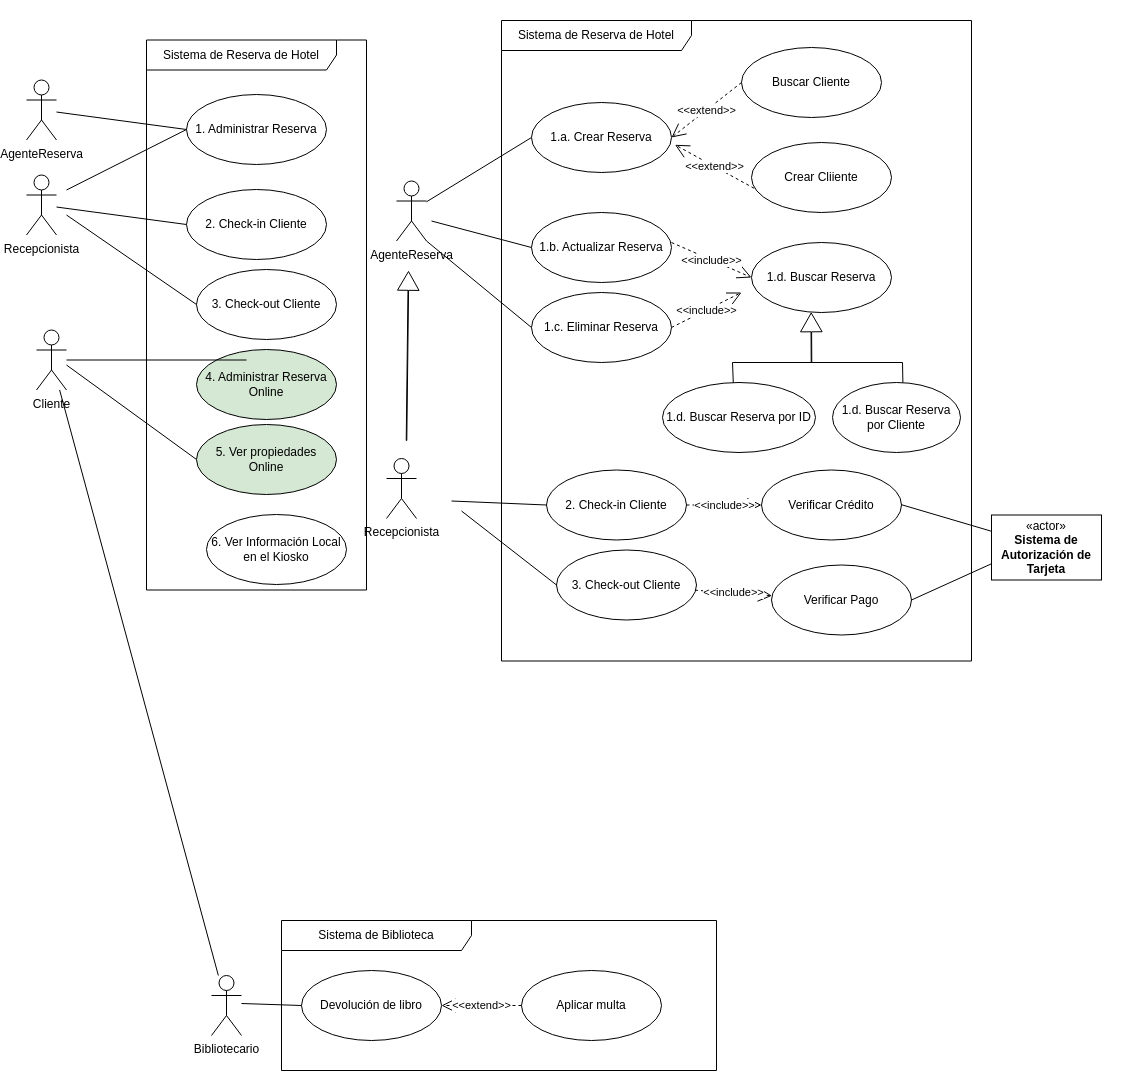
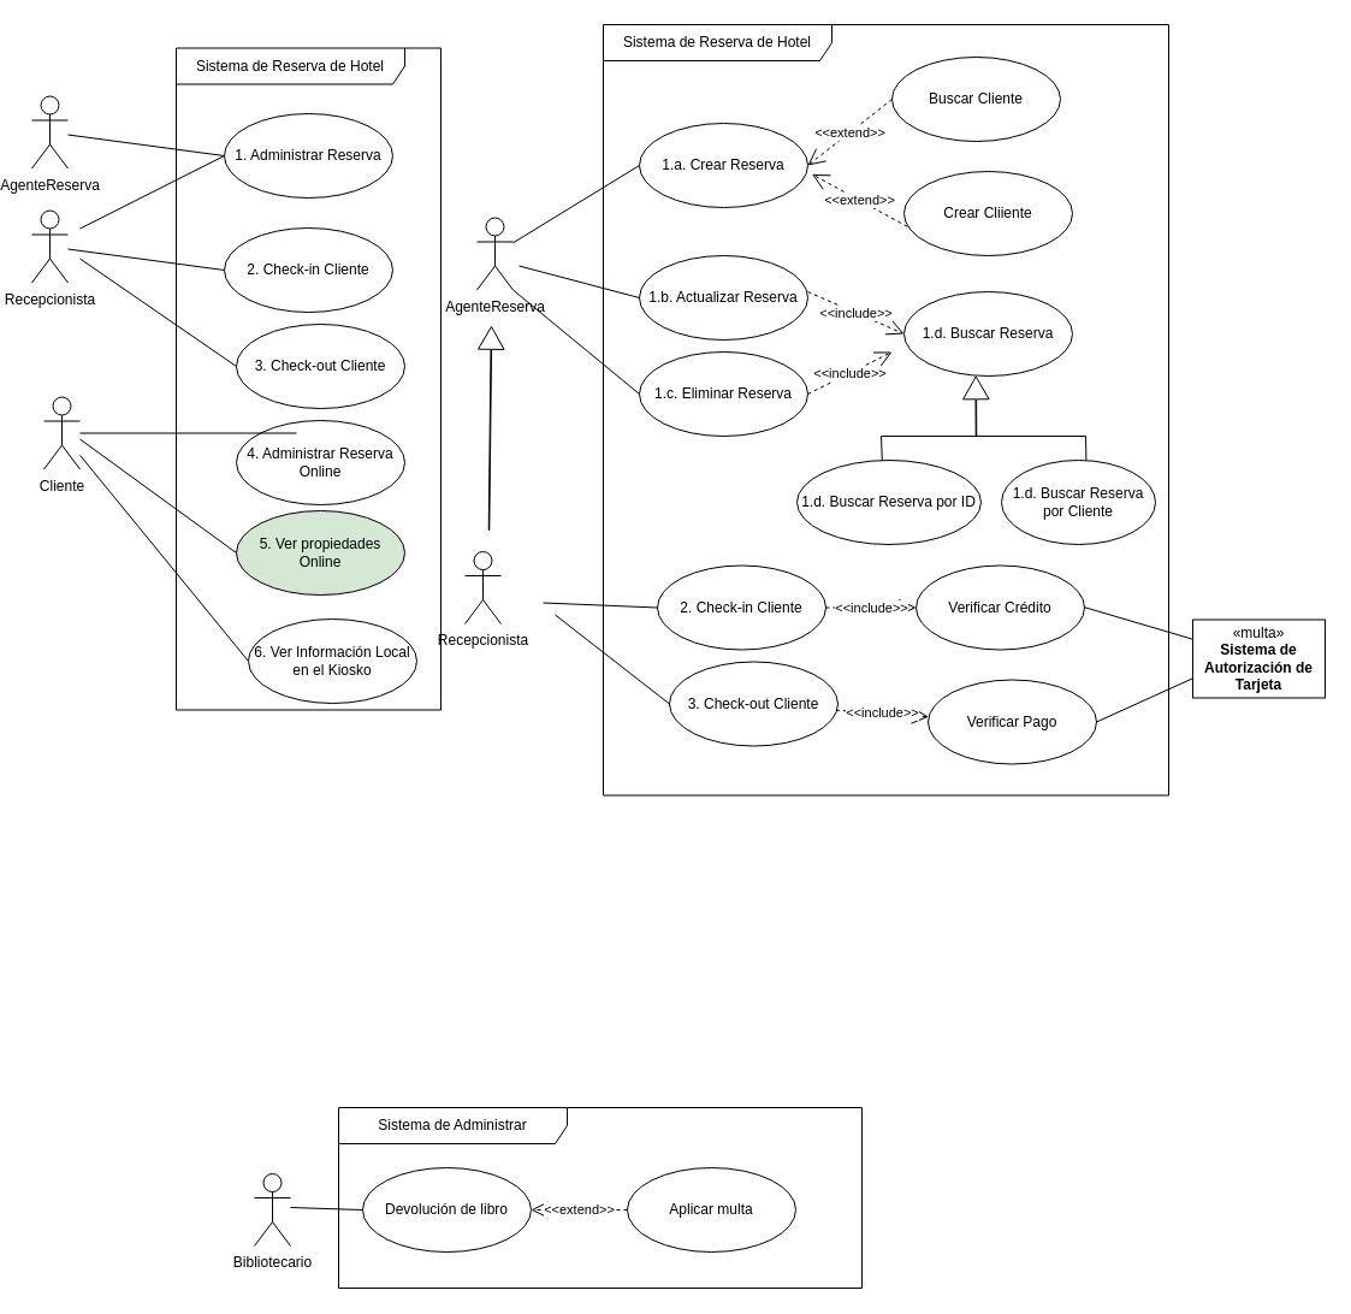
- <mxCell id="10" value="4. Administrar Reserva Online" style="ellipse;whiteSpace=wrap;html=1;fillColor=#d5e8d4;" vertex="1" parent="1"><mxGeometry x="190" y="349" width="140" height="70" as="geometry" /></mxCell>
+ <mxCell id="10" value="4. Administrar Reserva Online" style="ellipse;whiteSpace=wrap;html=1;" vertex="1" parent="1"><mxGeometry x="190" y="349" width="140" height="70" as="geometry" /></mxCell>
- <mxCell id="46" value="«actor»&lt;br&gt;&lt;b&gt;Sistema de Autorización de Tarjeta&lt;/b&gt;" style="html=1;whiteSpace=wrap;" vertex="1" parent="1"><mxGeometry x="985" y="514.5" width="110" height="65" as="geometry" /></mxCell>
+ <mxCell id="46" value="«multa»&lt;br&gt;&lt;b&gt;Sistema de Autorización de Tarjeta&lt;/b&gt;" style="html=1;whiteSpace=wrap;" vertex="1" parent="1"><mxGeometry x="985" y="514.5" width="110" height="65" as="geometry" /></mxCell>
- <mxCell id="14" value="" style="endArrow=none;html=1;rounded=0;" edge="1" target="53" parent="1" source="9"><mxGeometry width="50" height="50" relative="1" as="geometry"><mxPoint x="80" y="384.5" as="sourcePoint" /><mxPoint x="360" y="499.5" as="targetPoint" /></mxGeometry></mxCell>
+ <mxCell id="14" value="" style="endArrow=none;html=1;rounded=0;entryX=0;entryY=0.5;entryDx=0;entryDy=0;" edge="1" target="15" parent="1" source="9"><mxGeometry width="50" height="50" relative="1" as="geometry"><mxPoint x="80" y="384.5" as="sourcePoint" /><mxPoint x="360" y="499.5" as="targetPoint" /></mxGeometry></mxCell>
- <mxCell id="59" value="Sistema de Biblioteca" style="shape=umlFrame;whiteSpace=wrap;html=1;pointerEvents=0;width=190;height=30;" vertex="1" parent="1"><mxGeometry x="275" y="920" width="435" height="150" as="geometry" /></mxCell>
+ <mxCell id="59" value="Sistema de Administrar" style="shape=umlFrame;whiteSpace=wrap;html=1;pointerEvents=0;width=190;height=30;" vertex="1" parent="1"><mxGeometry x="275" y="920" width="435" height="150" as="geometry" /></mxCell>
